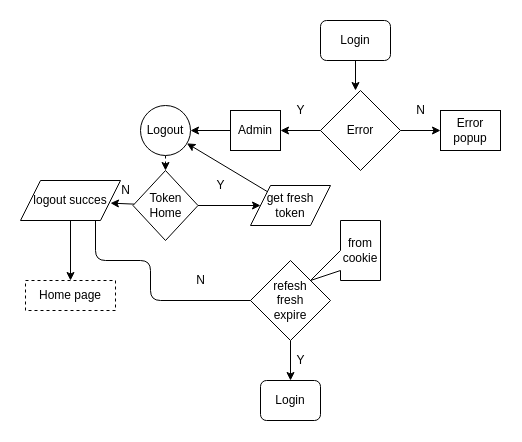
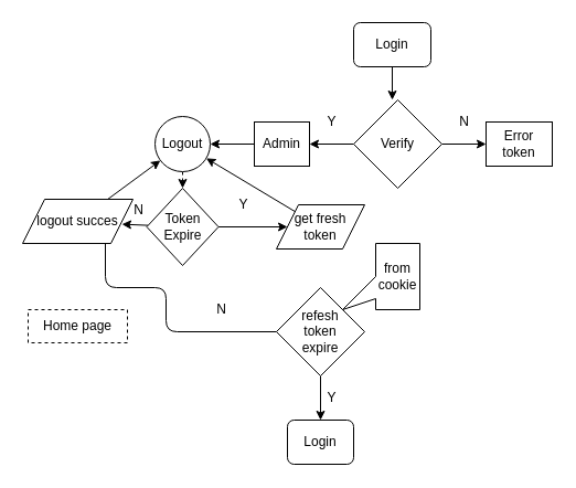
- <mxCell id="6" value="Error" style="rhombus;whiteSpace=wrap;html=1;" vertex="1" parent="1"><mxGeometry x="320" y="90" width="80" height="80" as="geometry" /></mxCell>
+ <mxCell id="6" value="Verify" style="rhombus;whiteSpace=wrap;html=1;" vertex="1" parent="1"><mxGeometry x="320" y="90" width="80" height="80" as="geometry" /></mxCell>
- <mxCell id="10" value="Error popup" style="rounded=0;whiteSpace=wrap;html=1;" vertex="1" parent="1"><mxGeometry x="440" y="110" width="60" height="40" as="geometry" /></mxCell>
+ <mxCell id="10" value="Error token" style="rounded=0;whiteSpace=wrap;html=1;" vertex="1" parent="1"><mxGeometry x="440" y="110" width="60" height="40" as="geometry" /></mxCell>
- <mxCell id="16" value="Token&lt;br&gt;Home" style="rhombus;whiteSpace=wrap;html=1;" vertex="1" parent="1"><mxGeometry x="132.5" y="170" width="65" height="70" as="geometry" /></mxCell>
+ <mxCell id="16" value="Token&lt;br&gt;Expire" style="rhombus;whiteSpace=wrap;html=1;" vertex="1" parent="1"><mxGeometry x="132.5" y="170" width="65" height="70" as="geometry" /></mxCell>
- <mxCell id="17" value="" style="edgeStyle=none;html=1;" edge="1" parent="1" source="18" target="19"><mxGeometry relative="1" as="geometry" /></mxCell>
+ <mxCell id="17" value="" style="edgeStyle=none;html=1;" edge="1" parent="1" source="18" target="12"><mxGeometry relative="1" as="geometry" /></mxCell>
- <mxCell id="26" value="&lt;span&gt;refesh &lt;br&gt;fresh &lt;br&gt;expire&lt;/span&gt;" style="rhombus;whiteSpace=wrap;html=1;" vertex="1" parent="1"><mxGeometry x="250" y="260" width="80" height="80" as="geometry" /></mxCell>
+ <mxCell id="26" value="&lt;span&gt;refesh &lt;br&gt;token &lt;br&gt;expire&lt;/span&gt;" style="rhombus;whiteSpace=wrap;html=1;" vertex="1" parent="1"><mxGeometry x="250" y="260" width="80" height="80" as="geometry" /></mxCell>
